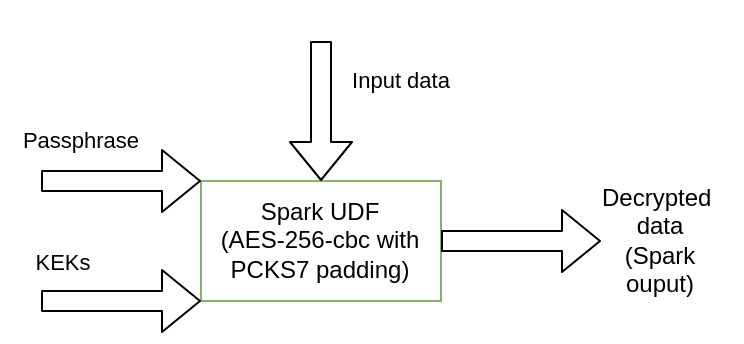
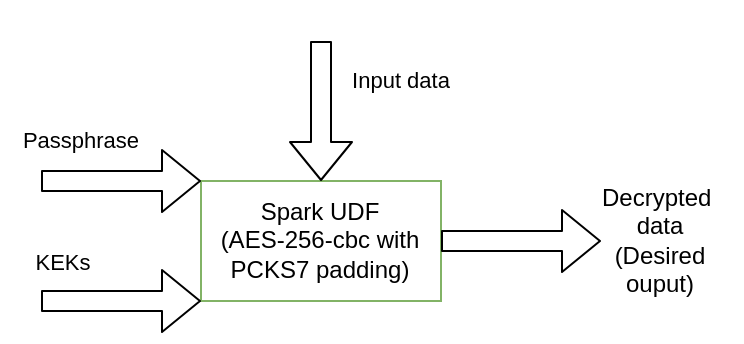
- <mxCell id="8" value="Decrypted&amp;nbsp;&lt;br&gt;data (Spark ouput)" style="text;html=1;strokeColor=none;fillColor=none;align=center;verticalAlign=middle;whiteSpace=wrap;rounded=0;" vertex="1" parent="1"><mxGeometry x="310" y="110" width="40" height="20" as="geometry" /></mxCell>
+ <mxCell id="8" value="Decrypted&amp;nbsp;&lt;br&gt;data (Desired ouput)" style="text;html=1;strokeColor=none;fillColor=none;align=center;verticalAlign=middle;whiteSpace=wrap;rounded=0;" vertex="1" parent="1"><mxGeometry x="310" y="110" width="40" height="20" as="geometry" /></mxCell>
